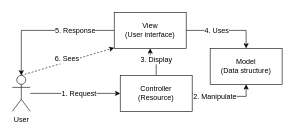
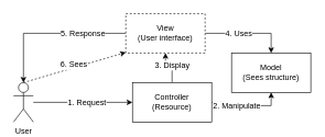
- <mxCell id="17" value="View&lt;br&gt;(User interface)&lt;br&gt;" style="rounded=0;whiteSpace=wrap;html=1;" parent="1" vertex="1"><mxGeometry x="190" y="20" width="120" height="60" as="geometry" /></mxCell>
+ <mxCell id="17" value="View&lt;br&gt;(User interface)&lt;br&gt;" style="rounded=0;whiteSpace=wrap;html=1;dashed=1;" parent="1" vertex="1"><mxGeometry x="190" y="20" width="120" height="60" as="geometry" /></mxCell>
- <mxCell id="2" value="Model&lt;br&gt;(Data structure)" style="rounded=0;whiteSpace=wrap;html=1;" parent="1" vertex="1"><mxGeometry x="350" y="80" width="120" height="60" as="geometry" /></mxCell>
+ <mxCell id="2" value="Model&lt;br&gt;(Sees structure)" style="rounded=0;whiteSpace=wrap;html=1;" parent="1" vertex="1"><mxGeometry x="350" y="80" width="120" height="60" as="geometry" /></mxCell>
